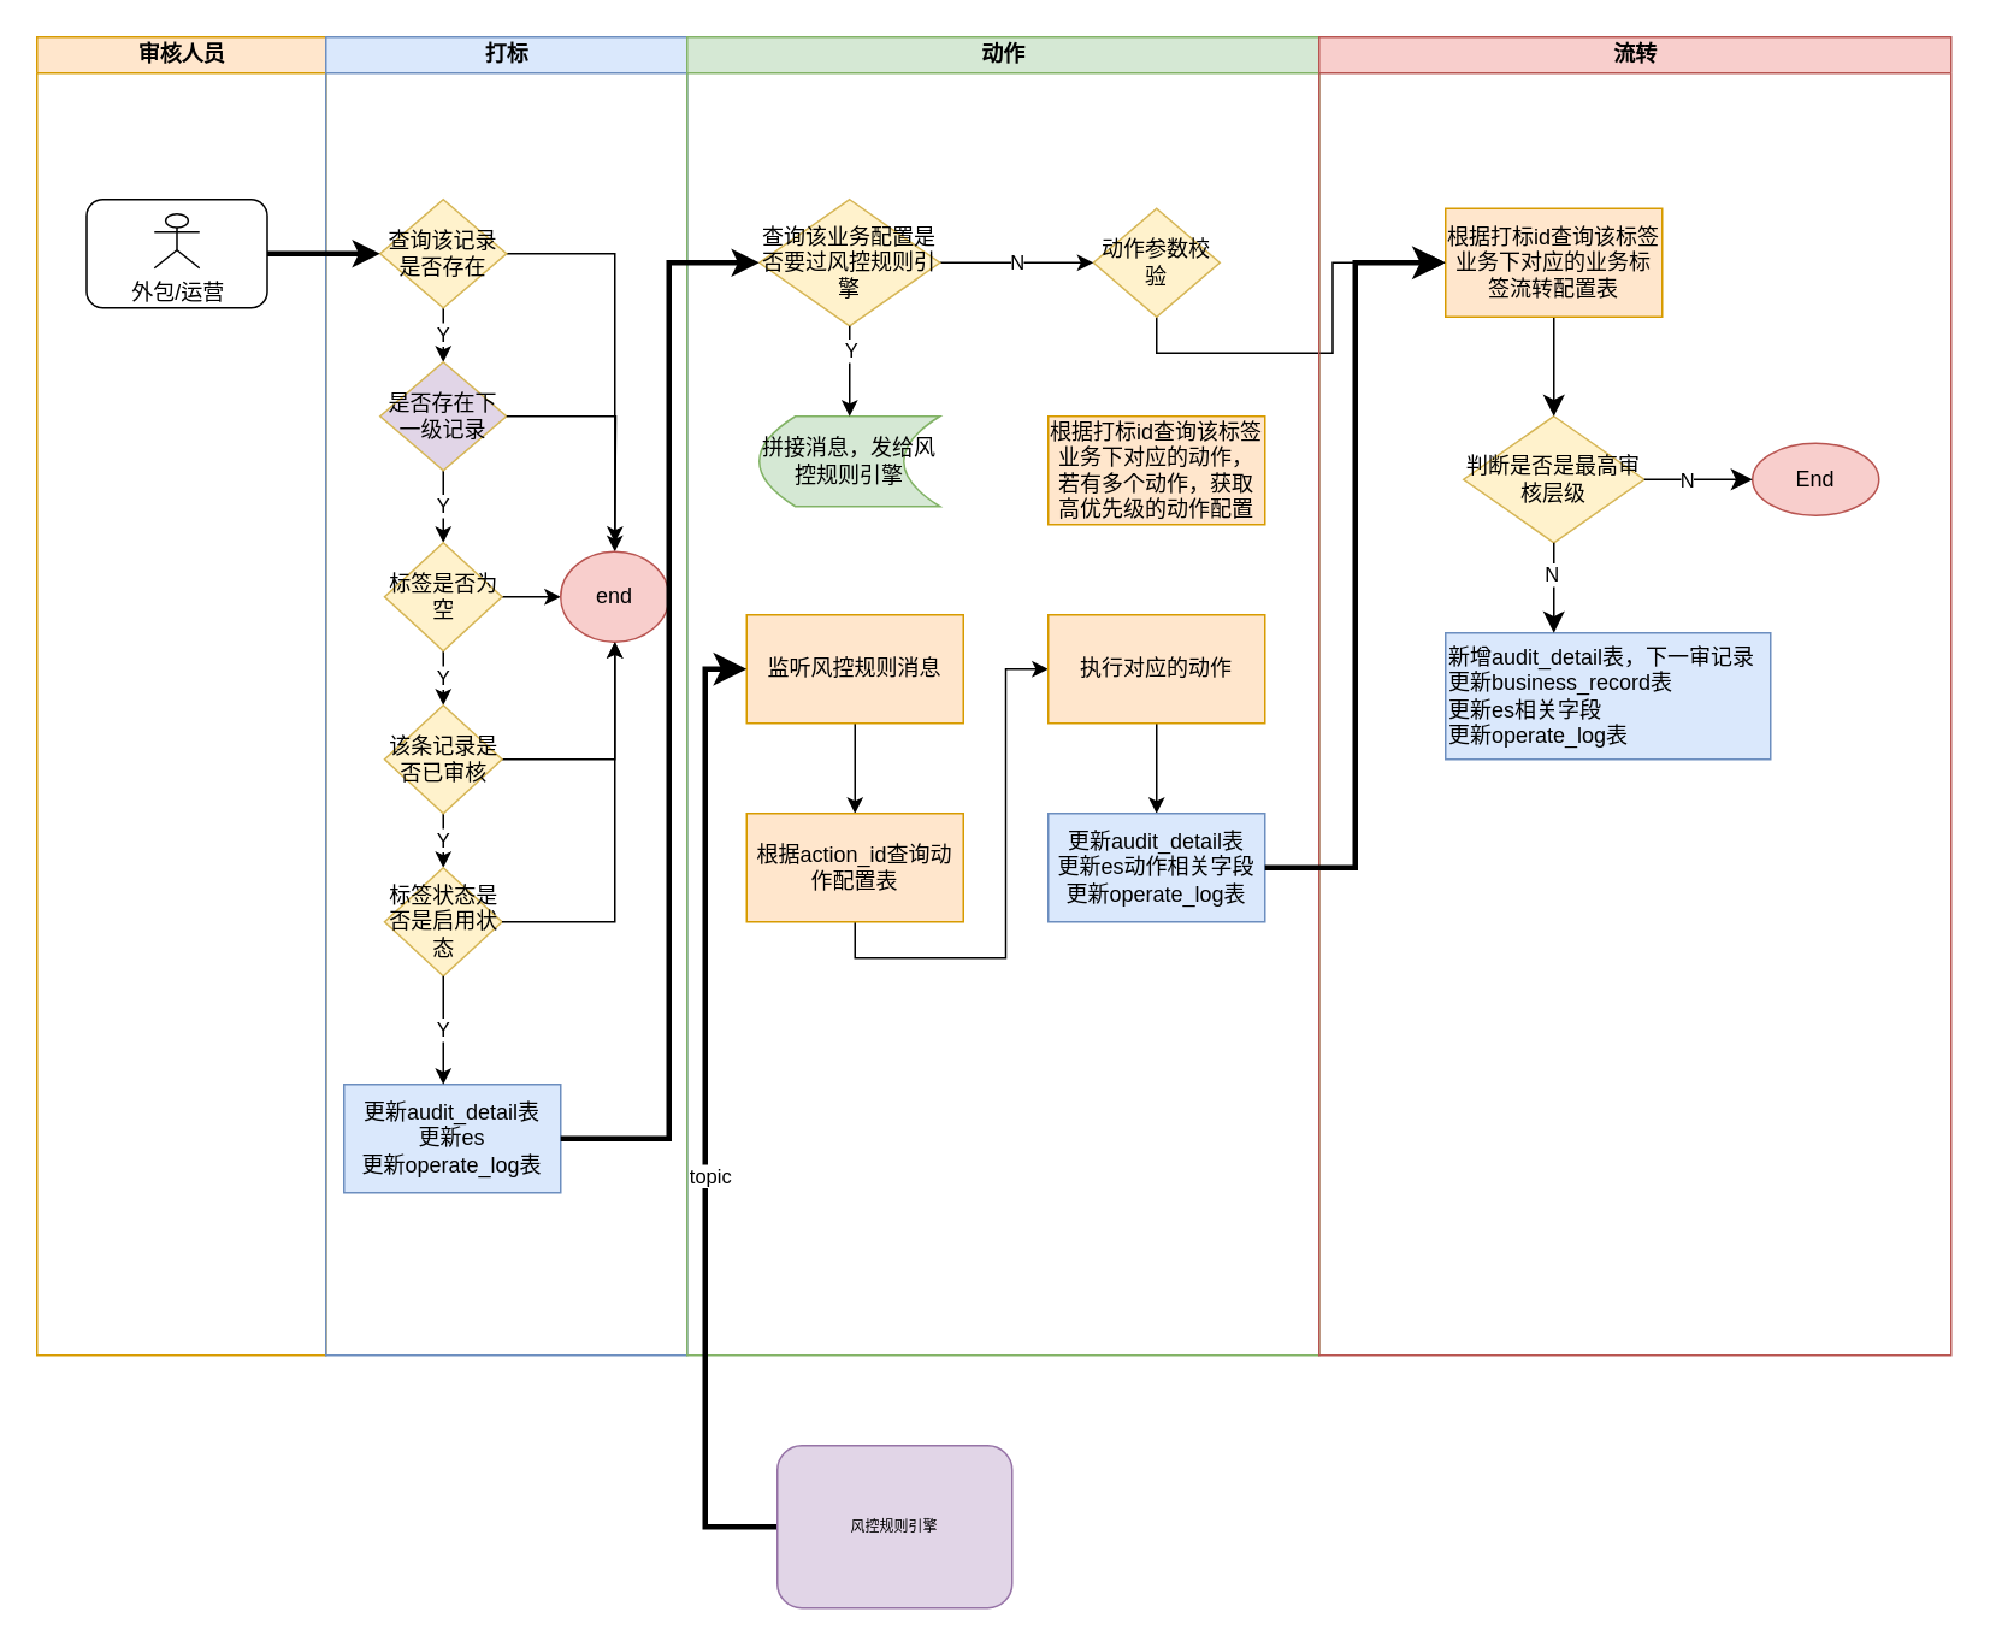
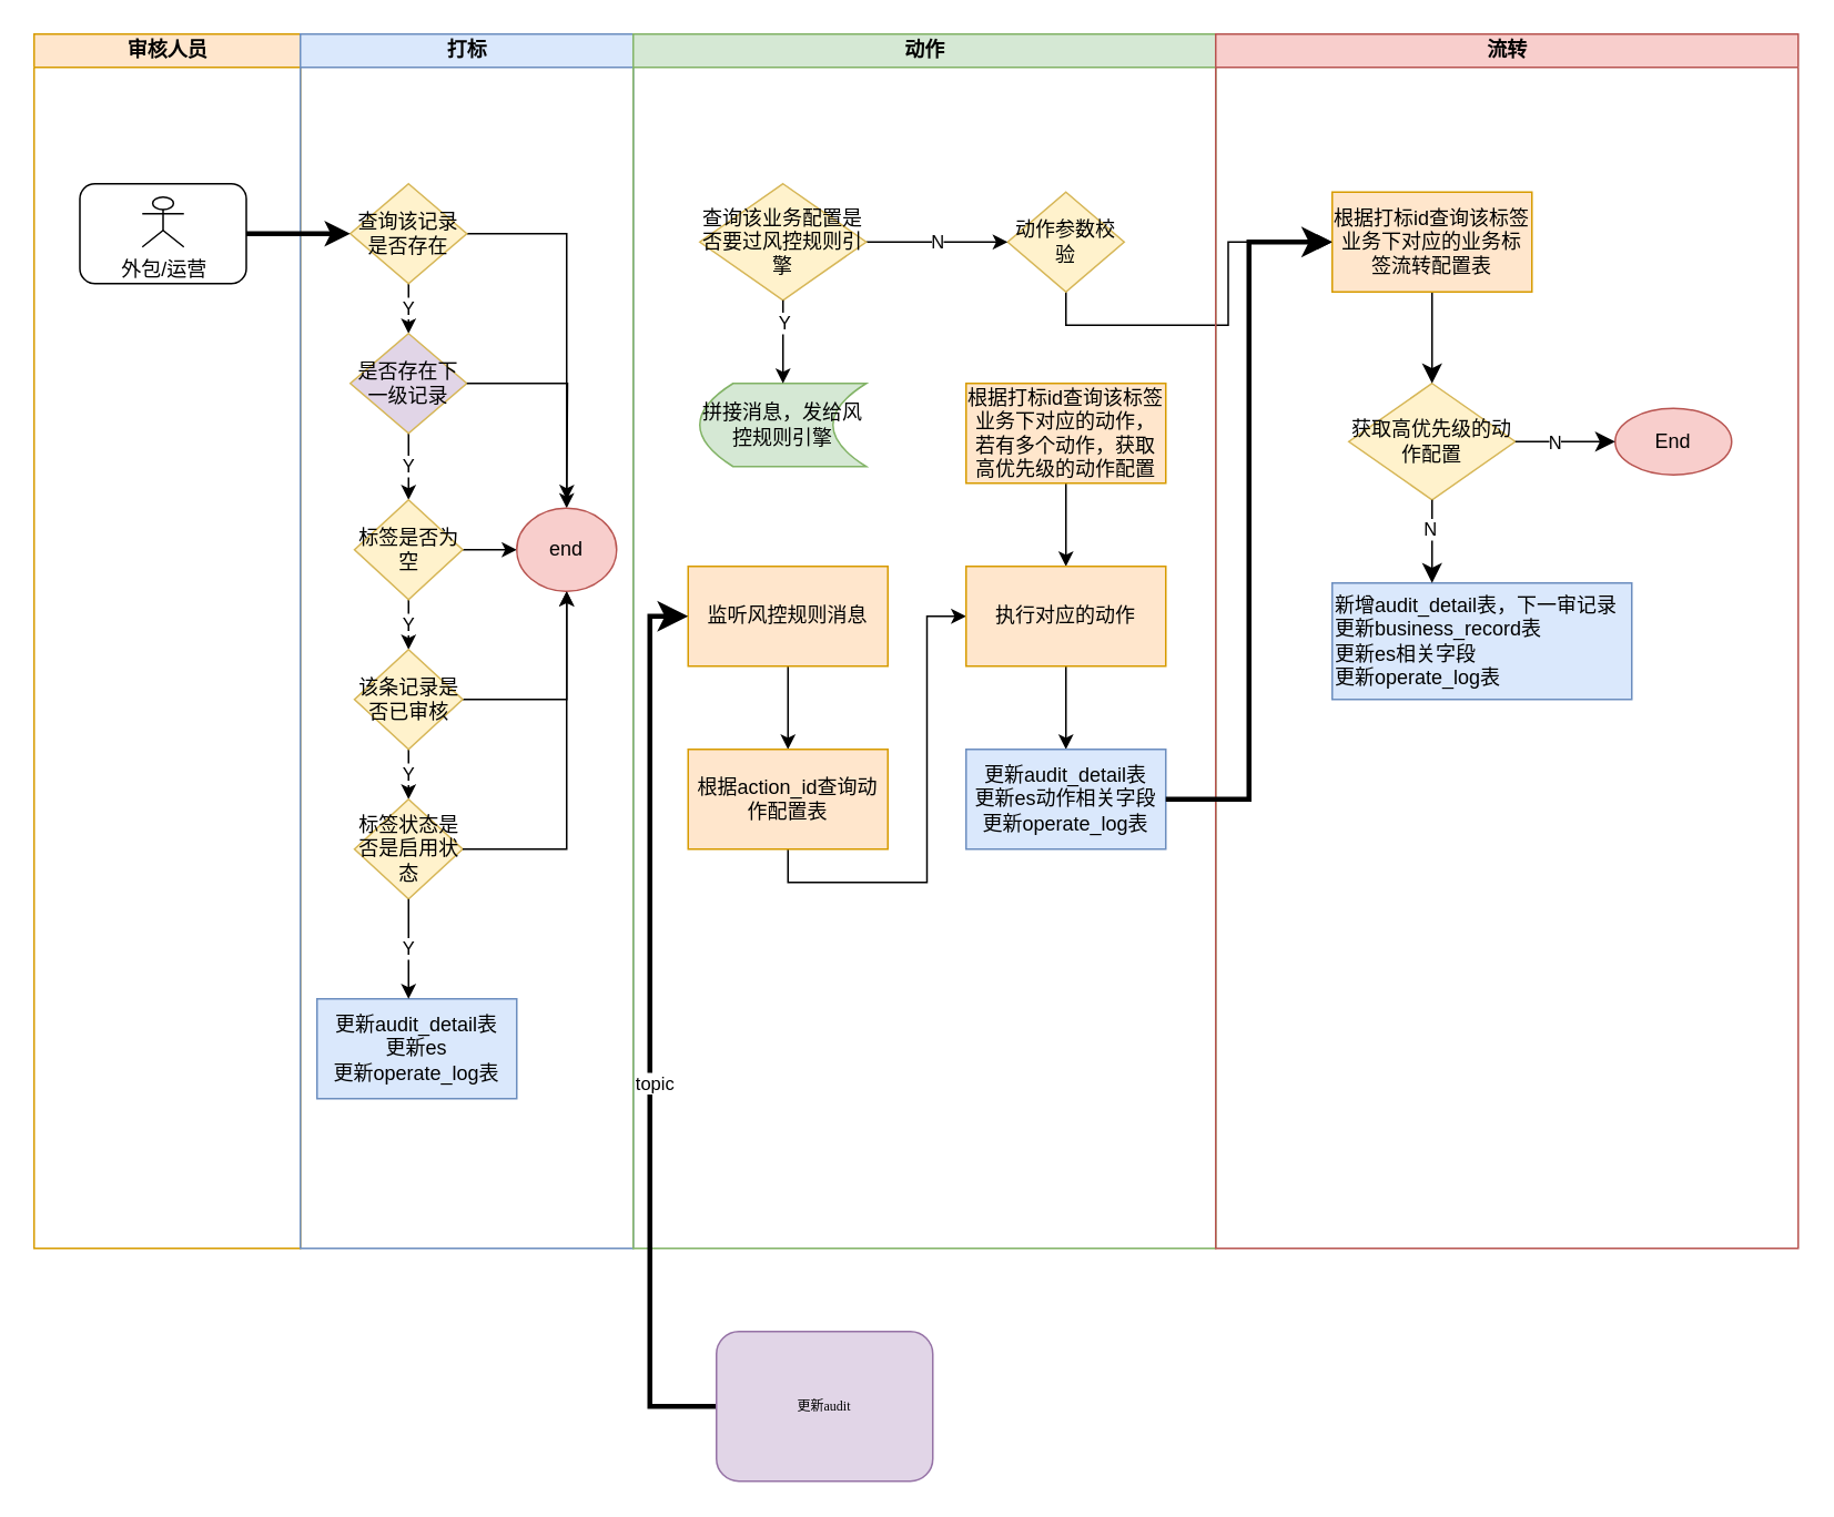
- <mxCell id="46" value="判断是否是最高审核层级" style="rhombus;whiteSpace=wrap;html=1;fillColor=#fff2cc;strokeColor=#d6b656;" vertex="1" parent="45"><mxGeometry x="80" y="210" width="100" height="70" as="geometry" /></mxCell>
+ <mxCell id="46" value="获取高优先级的动作配置" style="rhombus;whiteSpace=wrap;html=1;fillColor=#fff2cc;strokeColor=#d6b656;" vertex="1" parent="45"><mxGeometry x="80" y="210" width="100" height="70" as="geometry" /></mxCell>
+ <mxCell id="24" style="edgeStyle=orthogonalEdgeStyle;rounded=0;orthogonalLoop=1;jettySize=auto;html=1;exitX=0.5;exitY=1;exitDx=0;exitDy=0;" edge="1" parent="21" source="25" target="34"><mxGeometry relative="1" as="geometry" /></mxCell>
- <mxCell id="44" style="edgeStyle=orthogonalEdgeStyle;rounded=0;orthogonalLoop=1;jettySize=auto;html=1;exitX=1;exitY=0.5;exitDx=0;exitDy=0;entryX=0;entryY=0.5;entryDx=0;entryDy=0;strokeWidth=3;" edge="1" parent="1" source="20" target="27"><mxGeometry relative="1" as="geometry"><Array as="points"><mxPoint x="370" y="630" /><mxPoint x="370" y="145" /></Array></mxGeometry></mxCell>
- <mxCell id="43" value="风控规则引擎" style="rounded=1;whiteSpace=wrap;html=1;shadow=0;labelBackgroundColor=none;strokeWidth=1;fontFamily=Verdana;fontSize=8;align=center;fillColor=#e1d5e7;strokeColor=#9673a6;" vertex="1" parent="1"><mxGeometry x="430" y="800" width="130" height="90" as="geometry" /></mxCell>
+ <mxCell id="43" value="更新audit" style="rounded=1;whiteSpace=wrap;html=1;shadow=0;labelBackgroundColor=none;strokeWidth=1;fontFamily=Verdana;fontSize=8;align=center;fillColor=#e1d5e7;strokeColor=#9673a6;" vertex="1" parent="1"><mxGeometry x="430" y="800" width="130" height="90" as="geometry" /></mxCell>
